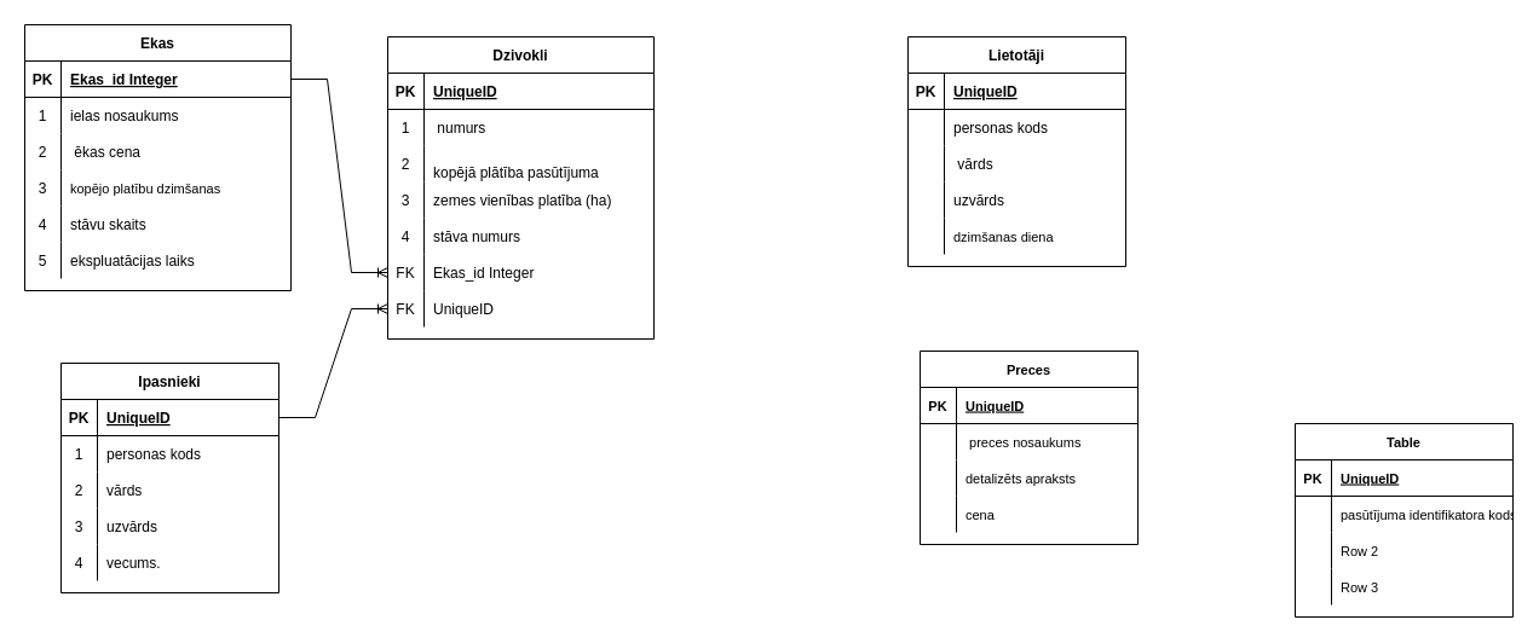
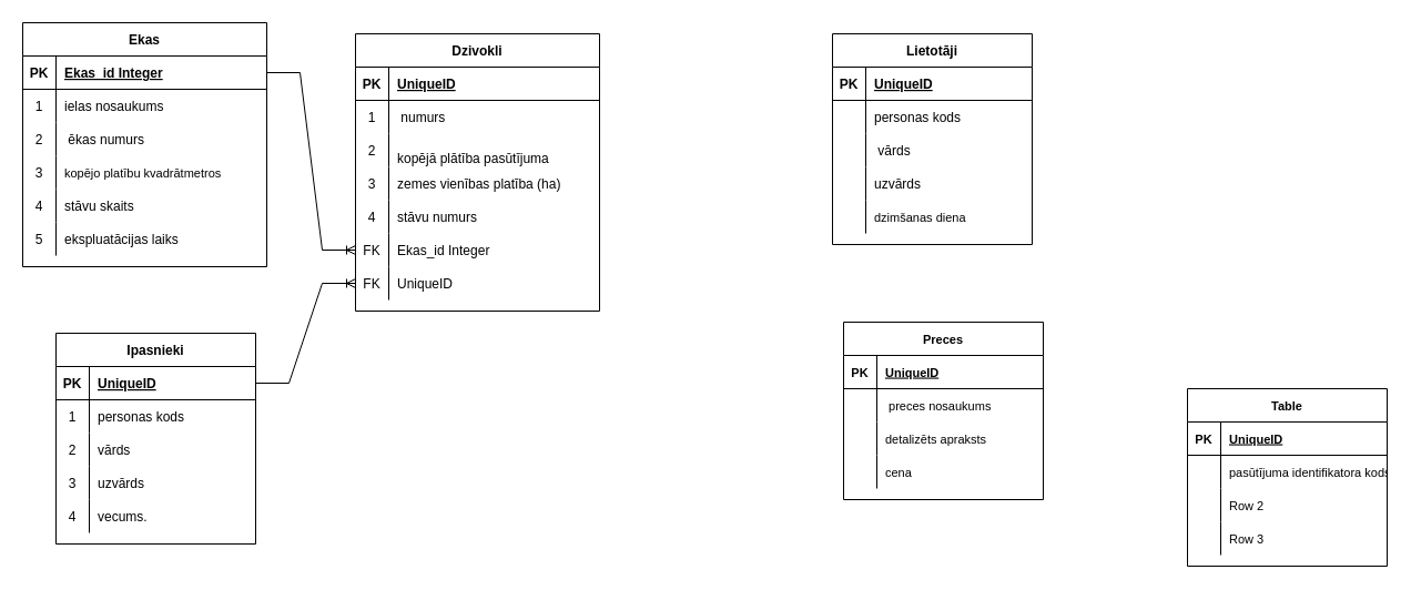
- <mxCell id="11" value=" ēkas cena" style="shape=partialRectangle;connectable=0;fillColor=none;top=0;left=0;bottom=0;right=0;align=left;spacingLeft=6;overflow=hidden;" vertex="1" parent="9"><mxGeometry x="30" width="190" height="30" as="geometry"><mxRectangle width="190" height="30" as="alternateBounds" /></mxGeometry></mxCell>
+ <mxCell id="11" value=" ēkas numurs" style="shape=partialRectangle;connectable=0;fillColor=none;top=0;left=0;bottom=0;right=0;align=left;spacingLeft=6;overflow=hidden;" vertex="1" parent="9"><mxGeometry x="30" width="190" height="30" as="geometry"><mxRectangle width="190" height="30" as="alternateBounds" /></mxGeometry></mxCell>
- <mxCell id="14" value="kopējo platību dzimšanas" style="shape=partialRectangle;connectable=0;fillColor=none;top=0;left=0;bottom=0;right=0;align=left;spacingLeft=6;overflow=hidden;fontSize=11;" vertex="1" parent="12"><mxGeometry x="30" width="190" height="30" as="geometry"><mxRectangle width="190" height="30" as="alternateBounds" /></mxGeometry></mxCell>
+ <mxCell id="14" value="kopējo platību kvadrātmetros" style="shape=partialRectangle;connectable=0;fillColor=none;top=0;left=0;bottom=0;right=0;align=left;spacingLeft=6;overflow=hidden;fontSize=11;" vertex="1" parent="12"><mxGeometry x="30" width="190" height="30" as="geometry"><mxRectangle width="190" height="30" as="alternateBounds" /></mxGeometry></mxCell>
- <mxCell id="52" value="stāva numurs" style="shape=partialRectangle;connectable=0;fillColor=none;top=0;left=0;bottom=0;right=0;align=left;spacingLeft=6;overflow=hidden;" vertex="1" parent="50"><mxGeometry x="30" width="190" height="30" as="geometry"><mxRectangle width="190" height="30" as="alternateBounds" /></mxGeometry></mxCell>
+ <mxCell id="52" value="stāvu numurs" style="shape=partialRectangle;connectable=0;fillColor=none;top=0;left=0;bottom=0;right=0;align=left;spacingLeft=6;overflow=hidden;" vertex="1" parent="50"><mxGeometry x="30" width="190" height="30" as="geometry"><mxRectangle width="190" height="30" as="alternateBounds" /></mxGeometry></mxCell>
